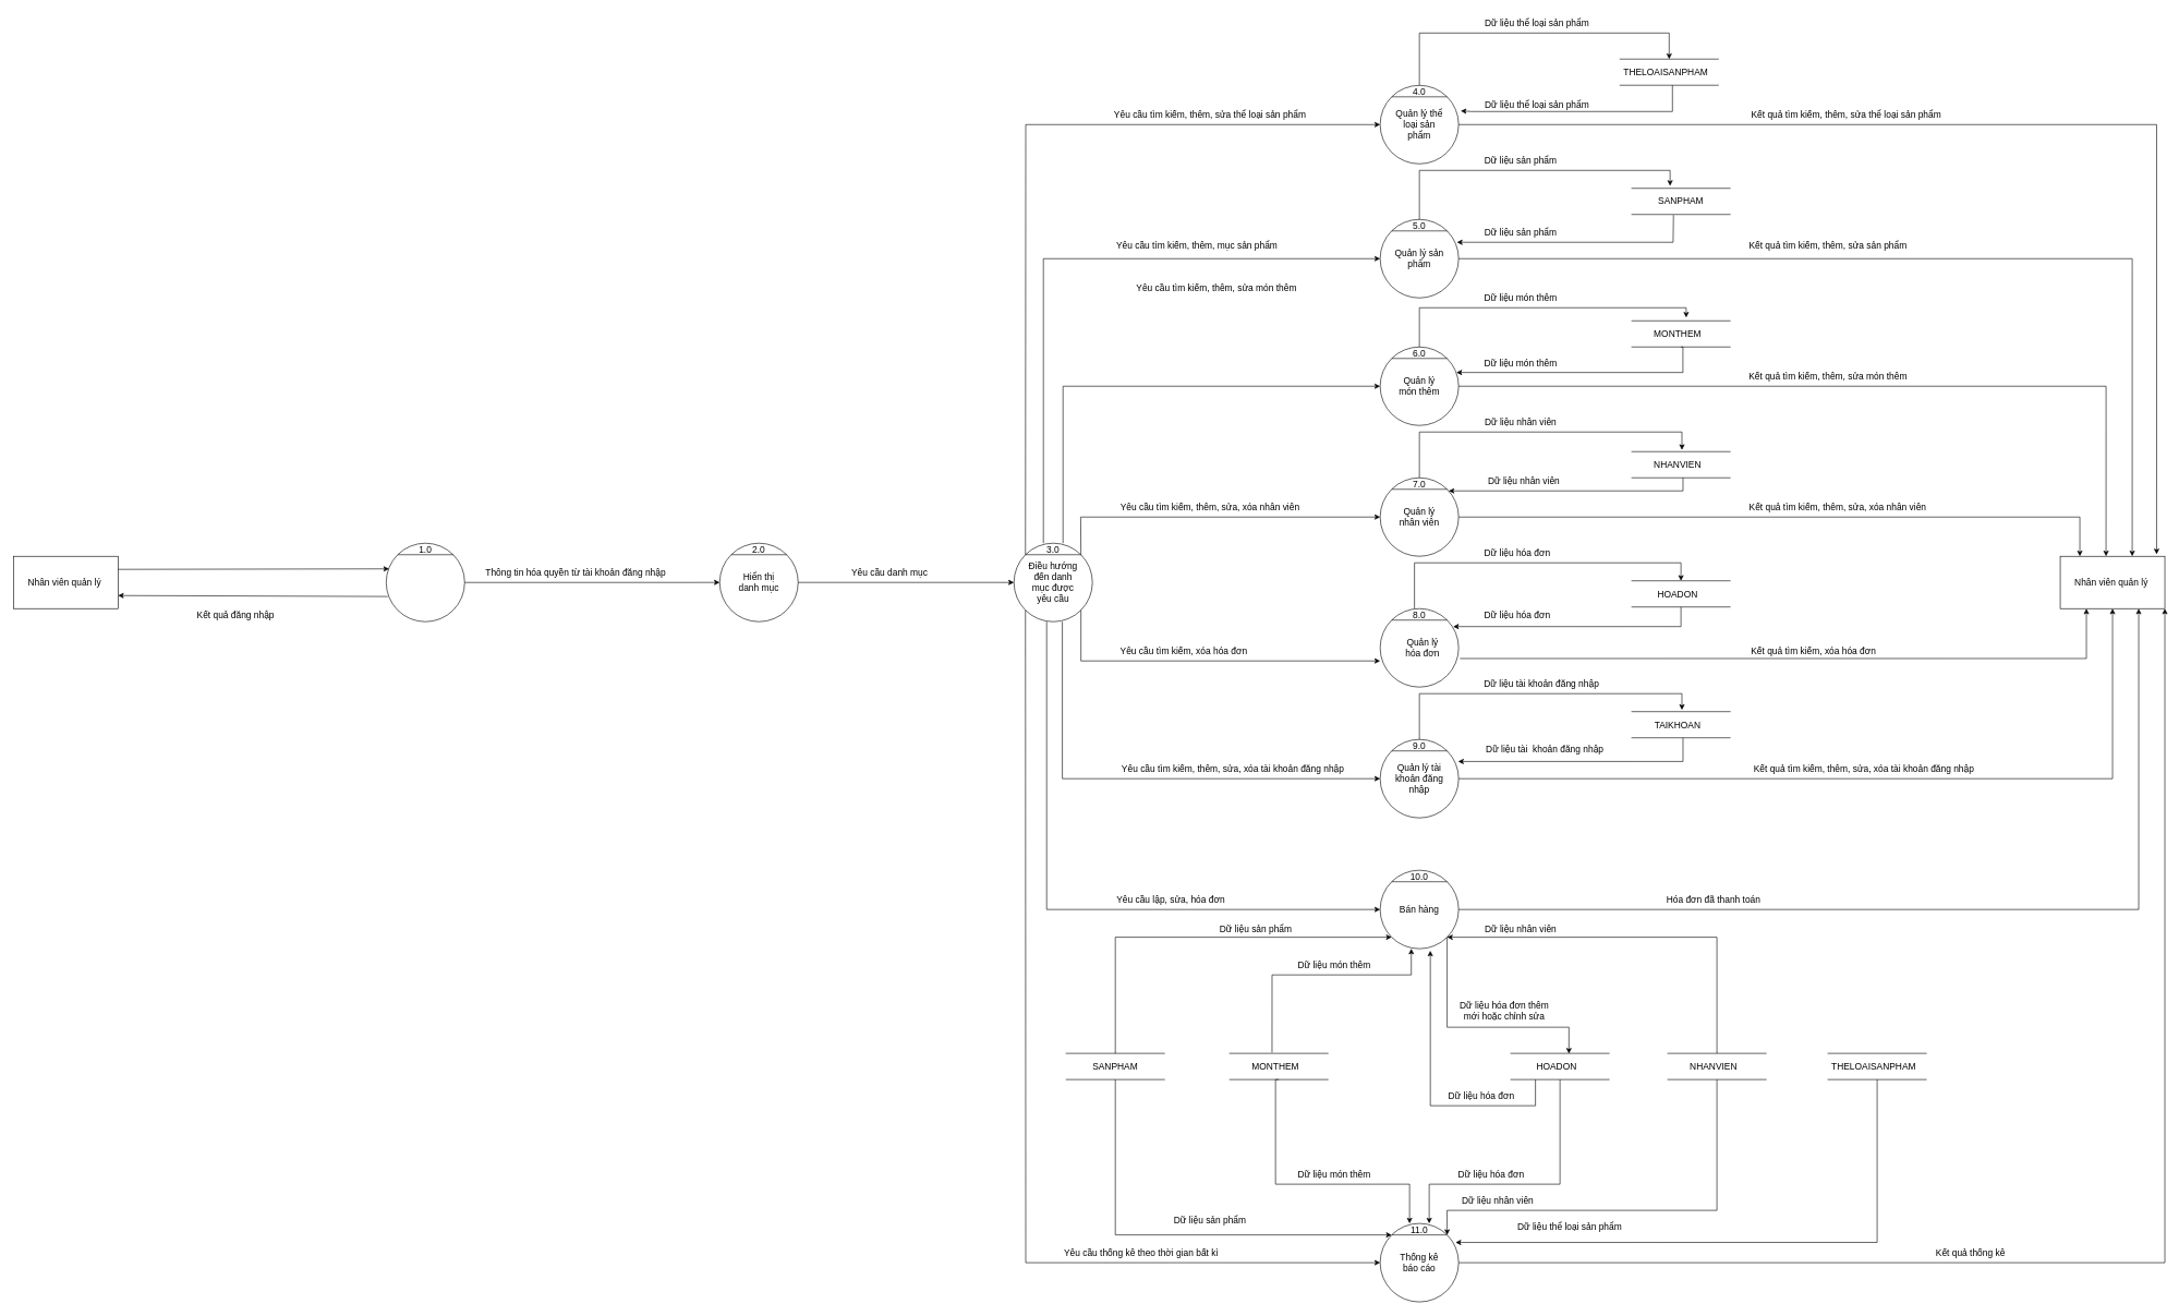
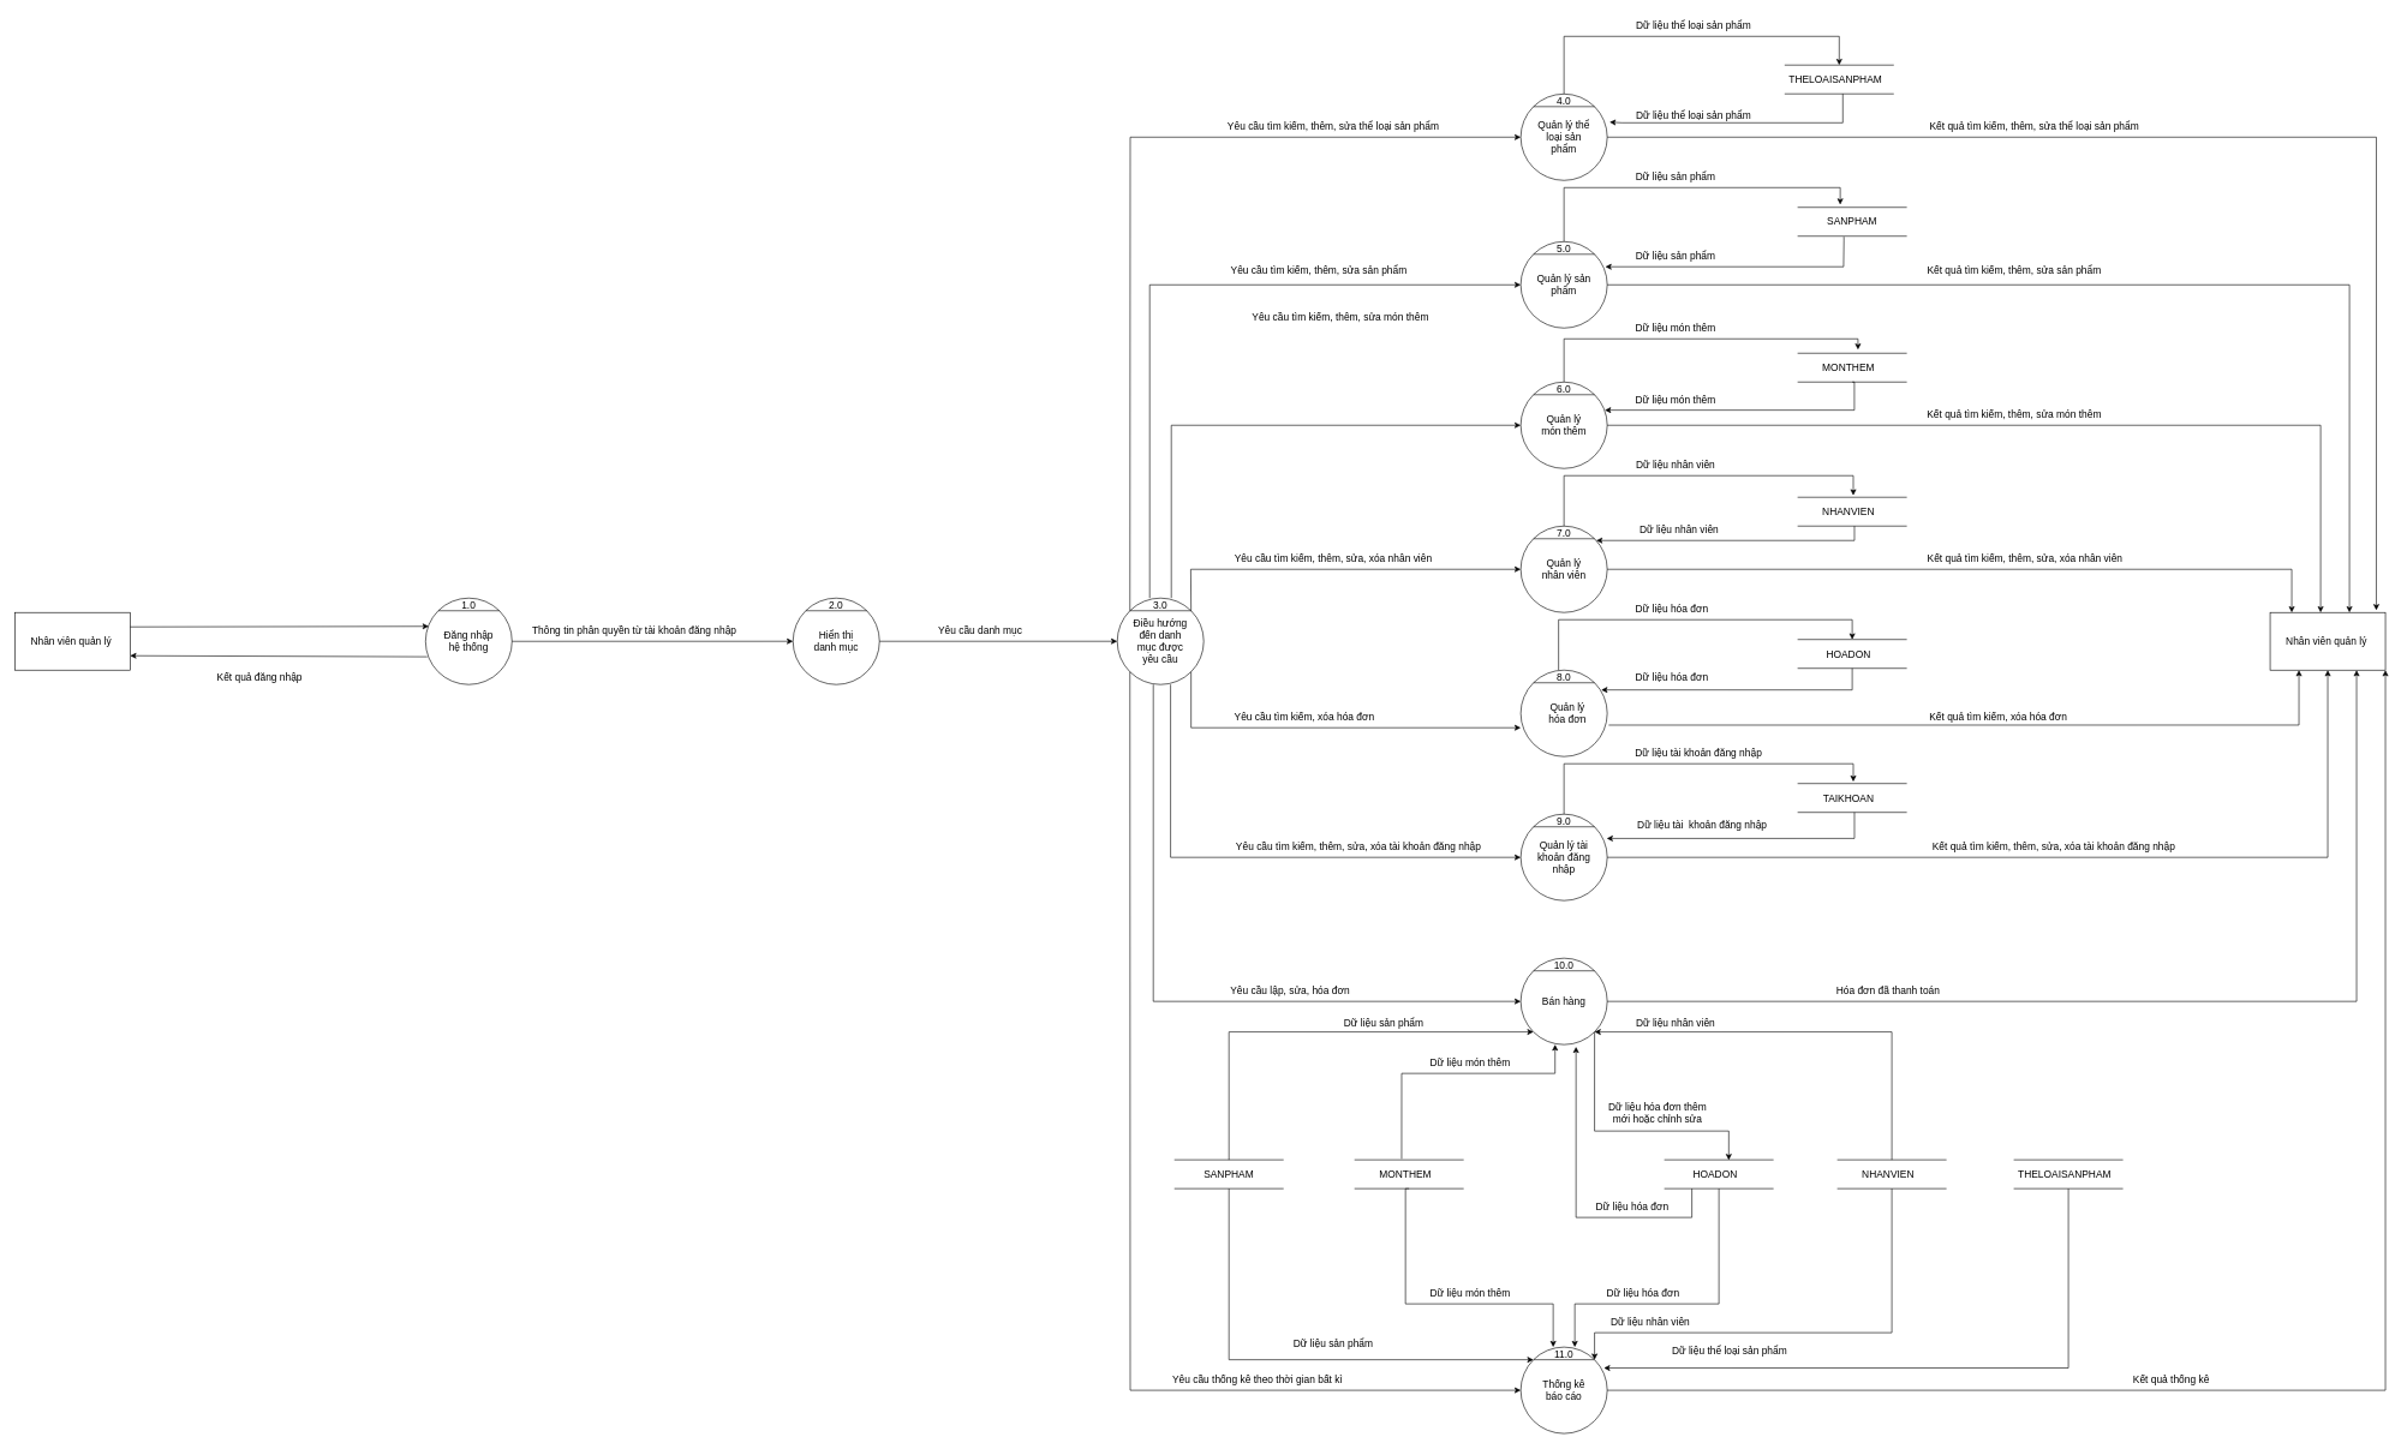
- <mxCell id="54" value="Yêu cầu tìm kiếm, thêm, mục sản phẩm" style="text;html=1;strokeColor=none;fillColor=none;align=center;verticalAlign=middle;whiteSpace=wrap;rounded=0;fontSize=14;" parent="1" vertex="1"><mxGeometry x="1680" y="360" width="300" height="30" as="geometry" /></mxCell>
+ <mxCell id="54" value="Yêu cầu tìm kiếm, thêm, sửa sản phẩm" style="text;html=1;strokeColor=none;fillColor=none;align=center;verticalAlign=middle;whiteSpace=wrap;rounded=0;fontSize=14;" parent="1" vertex="1"><mxGeometry x="1680" y="360" width="300" height="30" as="geometry" /></mxCell>
- <mxCell id="50" value="Thông tin hóa quyền từ tài khoản đăng nhập" style="text;html=1;strokeColor=none;fillColor=none;align=center;verticalAlign=middle;whiteSpace=wrap;rounded=0;fontSize=14;" parent="1" vertex="1"><mxGeometry x="730" y="860" width="300" height="30" as="geometry" /></mxCell>
+ <mxCell id="50" value="Thông tin phân quyền từ tài khoản đăng nhập" style="text;html=1;strokeColor=none;fillColor=none;align=center;verticalAlign=middle;whiteSpace=wrap;rounded=0;fontSize=14;" parent="1" vertex="1"><mxGeometry x="730" y="860" width="300" height="30" as="geometry" /></mxCell>
+ <mxCell id="34" value="&lt;span style=&quot;font-size: 14px&quot;&gt;Đăng nhập hệ thống&lt;/span&gt;" style="text;html=1;strokeColor=none;fillColor=none;align=center;verticalAlign=middle;whiteSpace=wrap;rounded=0;" parent="1" vertex="1"><mxGeometry x="610" y="875" width="80" height="30" as="geometry" /></mxCell>
